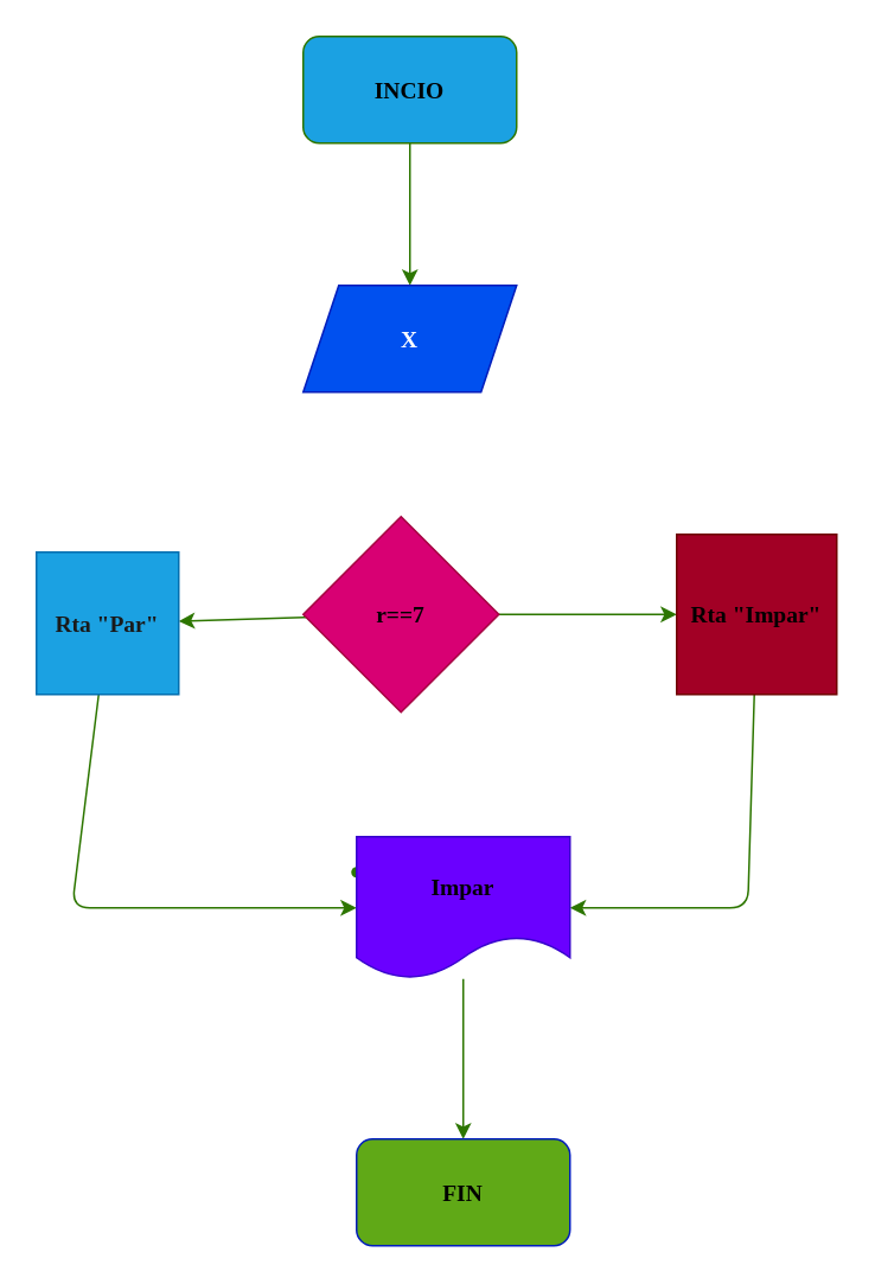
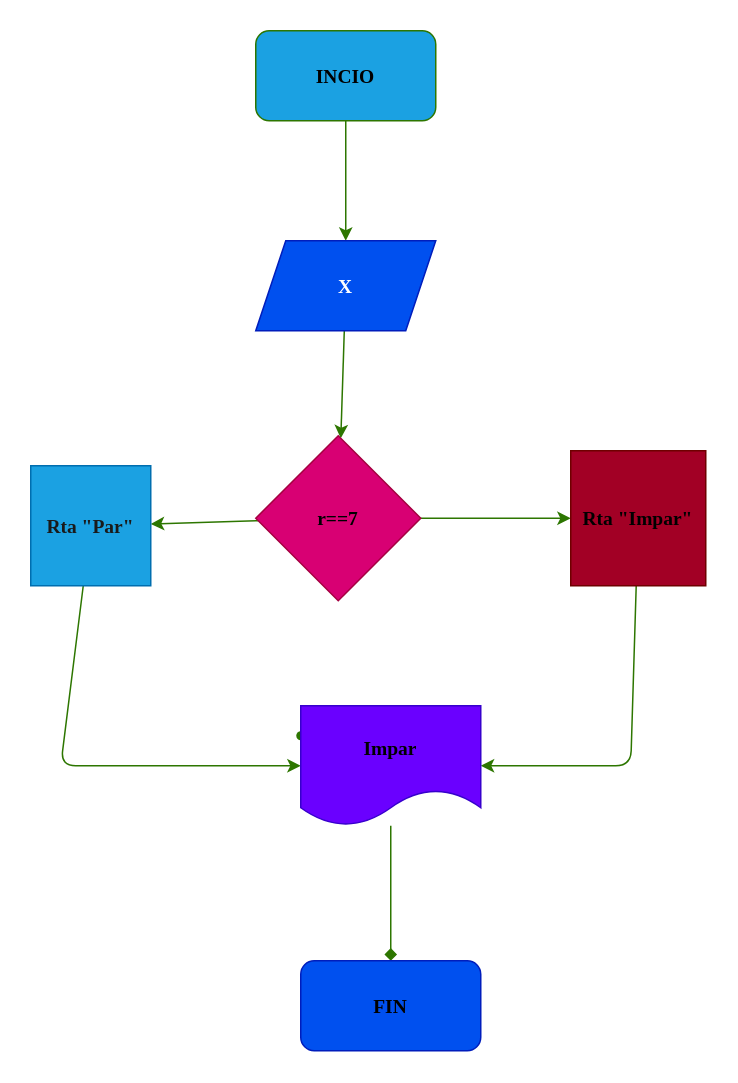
+ <mxCell id="4" value="" style="edgeStyle=none;html=1;fontFamily=Architects Daughter;fontSource=https%3A%2F%2Ffonts.googleapis.com%2Fcss%3Ffamily%3DArchitects%2BDaughter;fontColor=#000000;verticalAlign=middle;fontSize=13;fillColor=#60a917;strokeColor=#2D7600;" edge="1" parent="1" source="5" target="8"><mxGeometry relative="1" as="geometry" /></mxCell>
- <mxCell id="14" value="" style="edgeStyle=none;html=1;fontFamily=Architects Daughter;fontSource=https%3A%2F%2Ffonts.googleapis.com%2Fcss%3Ffamily%3DArchitects%2BDaughter;fontColor=#000000;endArrow=classic;endFill=1;verticalAlign=middle;fontSize=13;fillColor=#60a917;strokeColor=#2D7600;" edge="1" parent="1" source="15" target="16"><mxGeometry relative="1" as="geometry" /></mxCell>
+ <mxCell id="14" value="" style="edgeStyle=none;html=1;fontFamily=Architects Daughter;fontSource=https%3A%2F%2Ffonts.googleapis.com%2Fcss%3Ffamily%3DArchitects%2BDaughter;fontColor=#000000;endArrow=diamond;endFill=1;verticalAlign=middle;fontSize=13;fillColor=#60a917;strokeColor=#2D7600;" edge="1" parent="1" source="15" target="16"><mxGeometry relative="1" as="geometry" /></mxCell>
- <mxCell id="16" value="&lt;h1 style=&quot;font-size: 13px;&quot;&gt;&lt;font color=&quot;#000000&quot; style=&quot;font-size: 13px;&quot;&gt;FIN&lt;/font&gt;&lt;/h1&gt;" style="rounded=1;whiteSpace=wrap;html=1;fontFamily=Architects Daughter;fillColor=#60a917;strokeColor=#001DBC;sketch=0;fontSource=https%3A%2F%2Ffonts.googleapis.com%2Fcss%3Ffamily%3DArchitects%2BDaughter;verticalAlign=middle;fontSize=13;fontColor=#ffffff;" vertex="1" parent="1"><mxGeometry x="200" y="640" width="120" height="60" as="geometry" /></mxCell>
+ <mxCell id="16" value="&lt;h1 style=&quot;font-size: 13px;&quot;&gt;&lt;font color=&quot;#000000&quot; style=&quot;font-size: 13px;&quot;&gt;FIN&lt;/font&gt;&lt;/h1&gt;" style="rounded=1;whiteSpace=wrap;html=1;fontFamily=Architects Daughter;fillColor=#0050ef;strokeColor=#001DBC;sketch=0;fontSource=https%3A%2F%2Ffonts.googleapis.com%2Fcss%3Ffamily%3DArchitects%2BDaughter;verticalAlign=middle;fontSize=13;fontColor=#ffffff;" vertex="1" parent="1"><mxGeometry x="200" y="640" width="120" height="60" as="geometry" /></mxCell>
